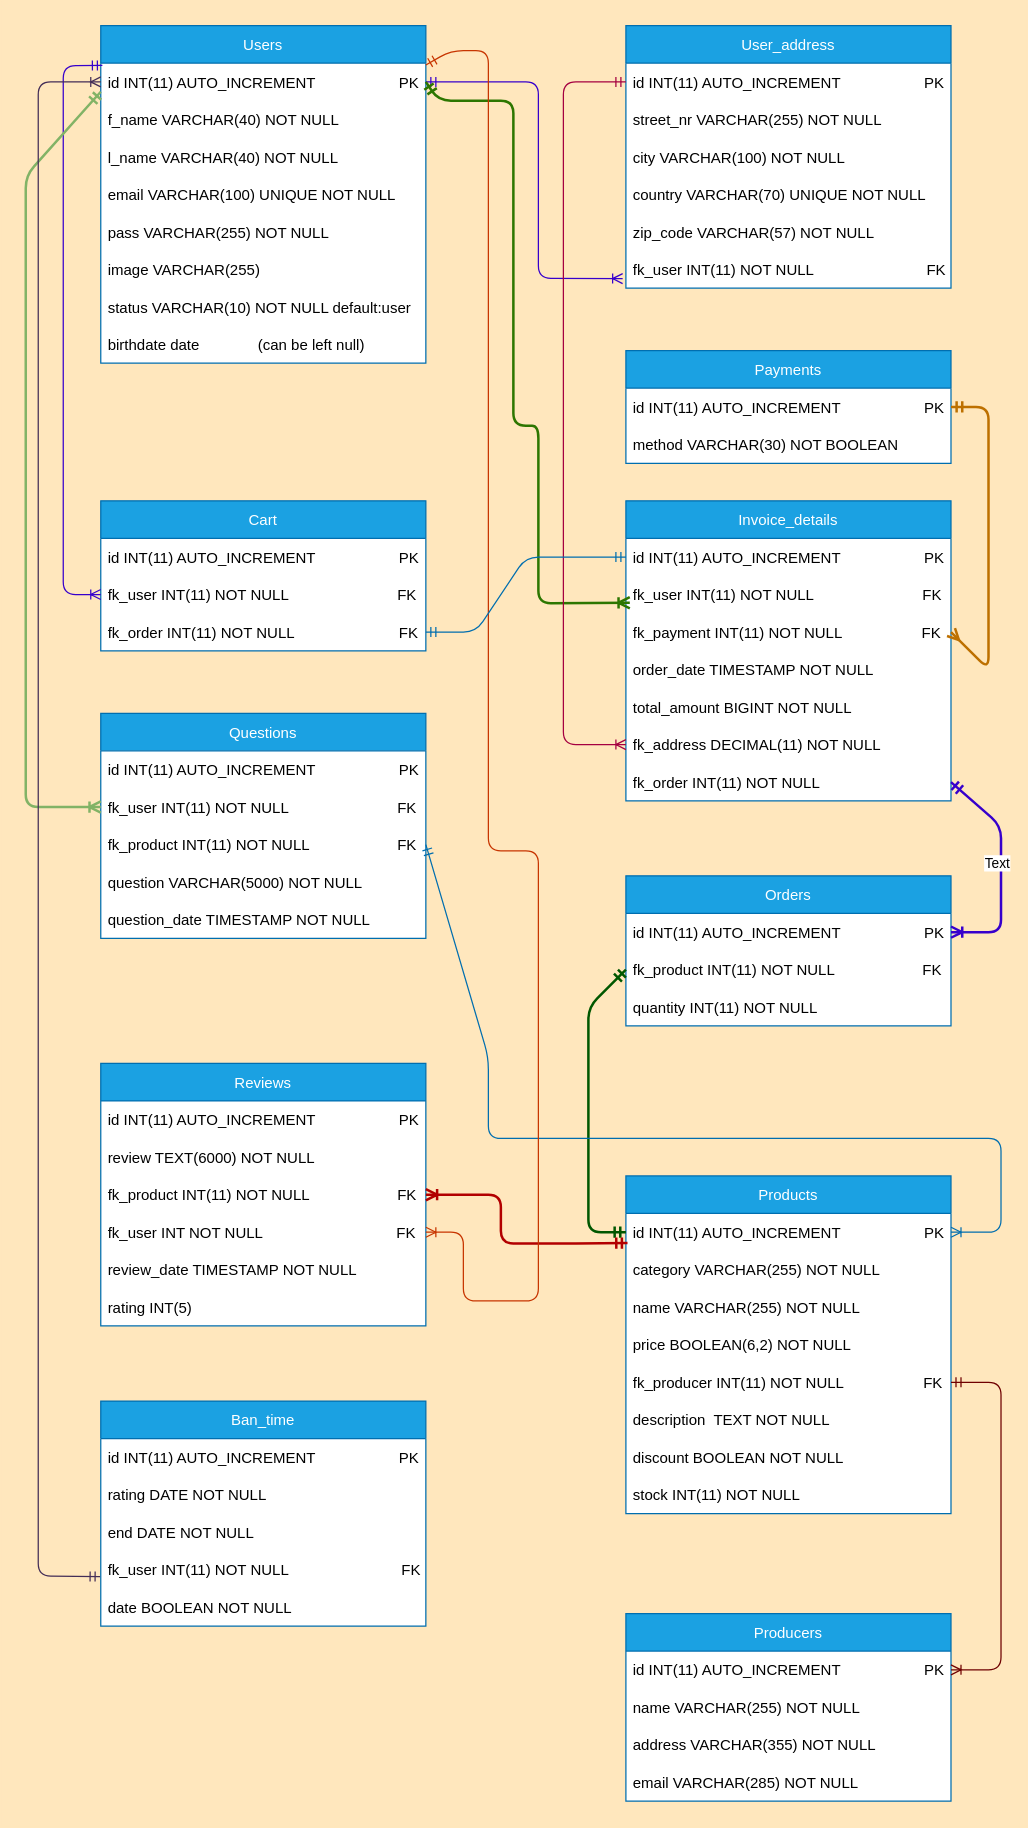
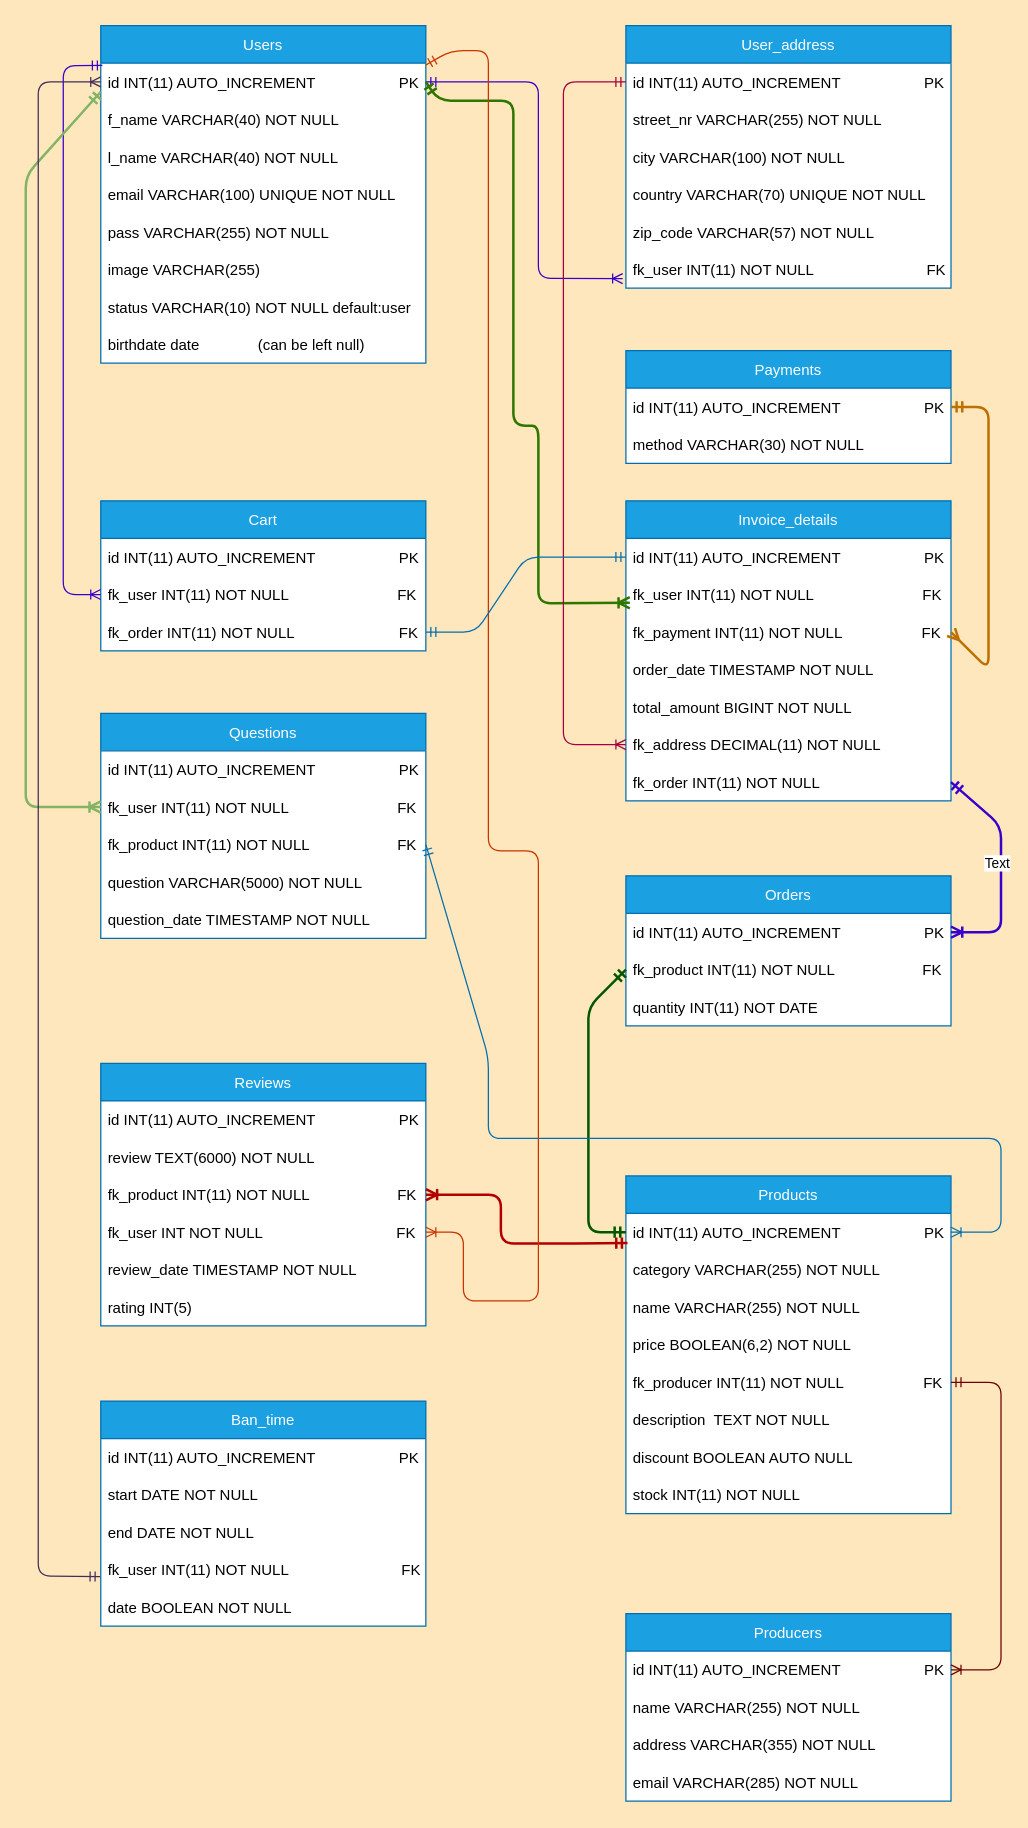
- <mxCell id="51" value="method VARCHAR(30) NOT BOOLEAN" style="text;strokeColor=none;fillColor=none;align=left;verticalAlign=middle;spacingLeft=4;spacingRight=4;overflow=hidden;points=[[0,0.5],[1,0.5]];portConstraint=eastwest;rotatable=0;" parent="49" vertex="1"><mxGeometry y="60" width="260" height="30" as="geometry" /></mxCell>
+ <mxCell id="51" value="method VARCHAR(30) NOT NULL" style="text;strokeColor=none;fillColor=none;align=left;verticalAlign=middle;spacingLeft=4;spacingRight=4;overflow=hidden;points=[[0,0.5],[1,0.5]];portConstraint=eastwest;rotatable=0;" parent="49" vertex="1"><mxGeometry y="60" width="260" height="30" as="geometry" /></mxCell>
- <mxCell id="36" value="quantity INT(11) NOT NULL  " style="text;strokeColor=none;fillColor=none;align=left;verticalAlign=middle;spacingLeft=4;spacingRight=4;overflow=hidden;points=[[0,0.5],[1,0.5]];portConstraint=eastwest;rotatable=0;" parent="33" vertex="1"><mxGeometry y="90" width="260" height="30" as="geometry" /></mxCell>
+ <mxCell id="36" value="quantity INT(11) NOT DATE  " style="text;strokeColor=none;fillColor=none;align=left;verticalAlign=middle;spacingLeft=4;spacingRight=4;overflow=hidden;points=[[0,0.5],[1,0.5]];portConstraint=eastwest;rotatable=0;" parent="33" vertex="1"><mxGeometry y="90" width="260" height="30" as="geometry" /></mxCell>
- <mxCell id="44" value="discount BOOLEAN NOT NULL" style="text;strokeColor=none;fillColor=none;align=left;verticalAlign=middle;spacingLeft=4;spacingRight=4;overflow=hidden;points=[[0,0.5],[1,0.5]];portConstraint=eastwest;rotatable=0;" parent="37" vertex="1"><mxGeometry y="210" width="260" height="30" as="geometry" /></mxCell>
+ <mxCell id="44" value="discount BOOLEAN AUTO NULL" style="text;strokeColor=none;fillColor=none;align=left;verticalAlign=middle;spacingLeft=4;spacingRight=4;overflow=hidden;points=[[0,0.5],[1,0.5]];portConstraint=eastwest;rotatable=0;" parent="37" vertex="1"><mxGeometry y="210" width="260" height="30" as="geometry" /></mxCell>
- <mxCell id="79" value="rating DATE NOT NULL       " style="text;strokeColor=none;fillColor=none;align=left;verticalAlign=middle;spacingLeft=4;spacingRight=4;overflow=hidden;points=[[0,0.5],[1,0.5]];portConstraint=eastwest;rotatable=0;" parent="77" vertex="1"><mxGeometry y="60" width="260" height="30" as="geometry" /></mxCell>
+ <mxCell id="79" value="start DATE NOT NULL       " style="text;strokeColor=none;fillColor=none;align=left;verticalAlign=middle;spacingLeft=4;spacingRight=4;overflow=hidden;points=[[0,0.5],[1,0.5]];portConstraint=eastwest;rotatable=0;" parent="77" vertex="1"><mxGeometry y="60" width="260" height="30" as="geometry" /></mxCell>
